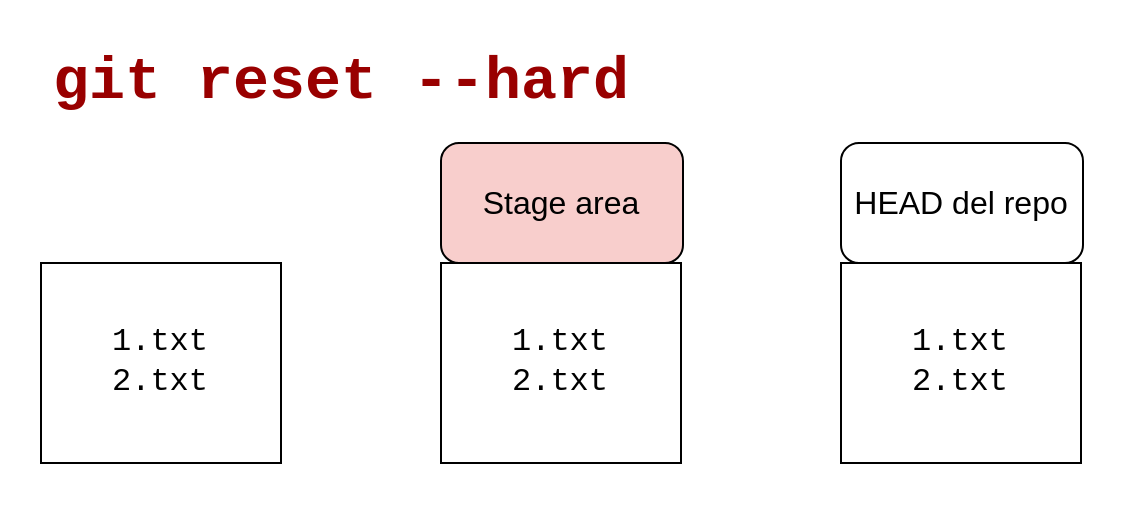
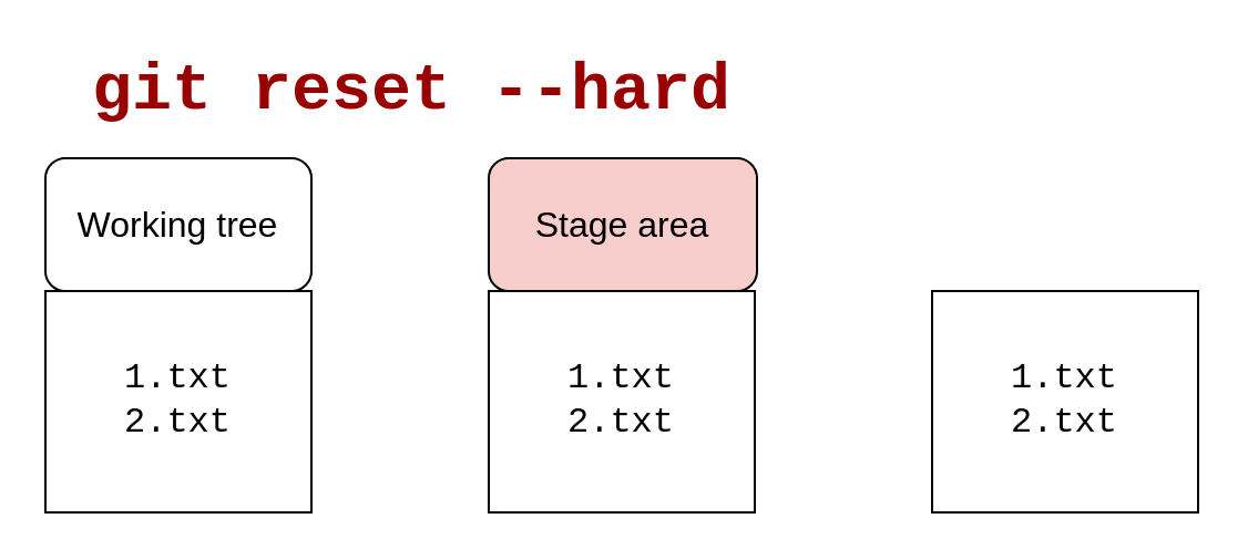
- <mxCell id="8" value="git reset --hard" style="text;html=1;resizable=0;autosize=1;align=center;verticalAlign=middle;points=[];fillColor=none;strokeColor=none;rounded=0;shadow=0;comic=0;fontSize=30;fontColor=#990000;labelPosition=center;verticalLabelPosition=middle;fontFamily=Courier New;labelBackgroundColor=#ffffff;fontStyle=1" vertex="1" parent="1"><mxGeometry x="20" y="20" width="300" height="40" as="geometry" /></mxCell>
+ <mxCell id="8" value="git reset --hard" style="text;html=1;resizable=0;autosize=1;align=center;verticalAlign=middle;points=[];fillColor=none;strokeColor=none;rounded=0;shadow=0;comic=0;fontSize=30;fontColor=#990000;labelPosition=center;verticalLabelPosition=middle;fontFamily=Courier New;labelBackgroundColor=#ffffff;fontStyle=1" vertex="1" parent="1"><mxGeometry x="35" y="20" width="300" height="40" as="geometry" /></mxCell>
+ <mxCell id="2" value="&lt;font style=&quot;font-size: 16px&quot;&gt;Working tree&lt;/font&gt;" style="rounded=1;whiteSpace=wrap;html=1;" parent="1" vertex="1"><mxGeometry x="20" y="71" width="120" height="60" as="geometry" /></mxCell>
- <mxCell id="5" value="&lt;font style=&quot;font-size: 16px&quot;&gt;HEAD del repo&lt;/font&gt;" style="rounded=1;whiteSpace=wrap;html=1;" vertex="1" parent="1"><mxGeometry x="420" y="71" width="121" height="60" as="geometry" /></mxCell>
